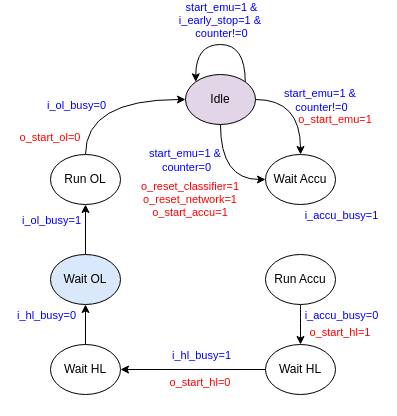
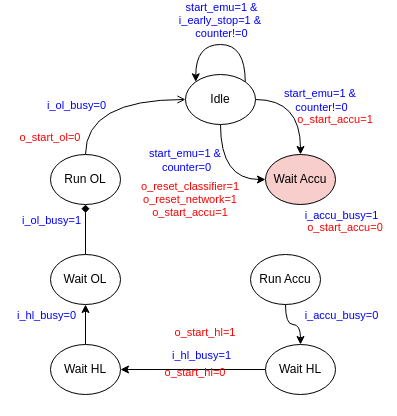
- <mxCell id="27" style="edgeStyle=orthogonalEdgeStyle;rounded=0;orthogonalLoop=1;jettySize=auto;html=1;exitX=0.5;exitY=0;exitDx=0;exitDy=0;entryX=0;entryY=0.5;entryDx=0;entryDy=0;curved=1;" edge="1" parent="1" source="28" target="5"><mxGeometry relative="1" as="geometry" /></mxCell>
+ <mxCell id="27" style="edgeStyle=orthogonalEdgeStyle;rounded=0;orthogonalLoop=1;jettySize=auto;html=1;exitX=0.5;exitY=0;exitDx=0;exitDy=0;entryX=0;entryY=0.5;entryDx=0;entryDy=0;curved=1;endArrow=open;" edge="1" parent="1" source="28" target="5"><mxGeometry relative="1" as="geometry" /></mxCell>
- <mxCell id="5" value="Idle" style="ellipse;whiteSpace=wrap;html=1;fillColor=#e1d5e7;" vertex="1" parent="1"><mxGeometry x="185" y="50" width="70" height="50" as="geometry" /></mxCell>
+ <mxCell id="5" value="Idle" style="ellipse;whiteSpace=wrap;html=1;" vertex="1" parent="1"><mxGeometry x="185" y="50" width="70" height="50" as="geometry" /></mxCell>
- <mxCell id="11" value="&lt;div&gt;o_start_emu=1&lt;/div&gt;" style="text;html=1;align=center;verticalAlign=middle;whiteSpace=wrap;rounded=0;fontColor=#FF0000;fontSize=11;" vertex="1" parent="1"><mxGeometry x="305" y="80" width="60" height="30" as="geometry" /></mxCell>
+ <mxCell id="11" value="&lt;div&gt;o_start_accu=1&lt;/div&gt;" style="text;html=1;align=center;verticalAlign=middle;whiteSpace=wrap;rounded=0;fontColor=#FF0000;fontSize=11;" vertex="1" parent="1"><mxGeometry x="305" y="80" width="60" height="30" as="geometry" /></mxCell>
- <mxCell id="8" value="Wait Accu" style="ellipse;whiteSpace=wrap;html=1;" vertex="1" parent="1"><mxGeometry x="265" y="130" width="70" height="50" as="geometry" /></mxCell>
+ <mxCell id="8" value="Wait Accu" style="ellipse;whiteSpace=wrap;html=1;fillColor=#f8cecc;" vertex="1" parent="1"><mxGeometry x="265" y="130" width="70" height="50" as="geometry" /></mxCell>
- <mxCell id="24" style="edgeStyle=orthogonalEdgeStyle;rounded=0;orthogonalLoop=1;jettySize=auto;html=1;exitX=0.5;exitY=0;exitDx=0;exitDy=0;entryX=0.5;entryY=1;entryDx=0;entryDy=0;" edge="1" parent="1" source="25" target="28"><mxGeometry relative="1" as="geometry" /></mxCell>
+ <mxCell id="24" style="edgeStyle=orthogonalEdgeStyle;rounded=0;orthogonalLoop=1;jettySize=auto;html=1;exitX=0.5;exitY=0;exitDx=0;exitDy=0;entryX=0.5;entryY=1;entryDx=0;entryDy=0;endArrow=diamond;" edge="1" parent="1" source="25" target="28"><mxGeometry relative="1" as="geometry" /></mxCell>
+ <mxCell id="15" value="&lt;div&gt;o_start_accu=0&lt;/div&gt;" style="text;html=1;align=center;verticalAlign=middle;whiteSpace=wrap;rounded=0;fontColor=#FF0000;fontSize=11;" vertex="1" parent="1"><mxGeometry x="315" y="195" width="60" height="15" as="geometry" /></mxCell>
- <mxCell id="25" value="Wait OL" style="ellipse;whiteSpace=wrap;html=1;fillColor=#dae8fc;" vertex="1" parent="1"><mxGeometry x="50" y="230" width="70" height="50" as="geometry" /></mxCell>
+ <mxCell id="25" value="Wait OL" style="ellipse;whiteSpace=wrap;html=1;" vertex="1" parent="1"><mxGeometry x="50" y="230" width="70" height="50" as="geometry" /></mxCell>
- <mxCell id="13" value="Run Accu" style="ellipse;whiteSpace=wrap;html=1;" vertex="1" parent="1"><mxGeometry x="265" y="230" width="70" height="50" as="geometry" /></mxCell>
+ <mxCell id="13" value="Run Accu" style="ellipse;whiteSpace=wrap;html=1;" vertex="1" parent="1"><mxGeometry x="250" y="230" width="70" height="50" as="geometry" /></mxCell>
- <mxCell id="19" value="o_start_hl=1" style="text;html=1;align=center;verticalAlign=middle;whiteSpace=wrap;rounded=0;fontColor=#FF0000;fontSize=11;" vertex="1" parent="1"><mxGeometry x="310" y="300" width="60" height="15" as="geometry" /></mxCell>
+ <mxCell id="19" value="o_start_hl=1" style="text;html=1;align=center;verticalAlign=middle;whiteSpace=wrap;rounded=0;fontColor=#FF0000;fontSize=11;" vertex="1" parent="1"><mxGeometry x="175" y="300" width="60" height="15" as="geometry" /></mxCell>
- <mxCell id="23" value="o_start_hl=0" style="text;html=1;align=center;verticalAlign=middle;whiteSpace=wrap;rounded=0;fontColor=#FF0000;fontSize=11;" vertex="1" parent="1"><mxGeometry x="170" y="350" width="60" height="15" as="geometry" /></mxCell>
+ <mxCell id="23" value="o_start_hl=0" style="text;html=1;align=center;verticalAlign=middle;whiteSpace=wrap;rounded=0;fontColor=#FF0000;fontSize=11;" vertex="1" parent="1"><mxGeometry x="165" y="340" width="60" height="15" as="geometry" /></mxCell>
